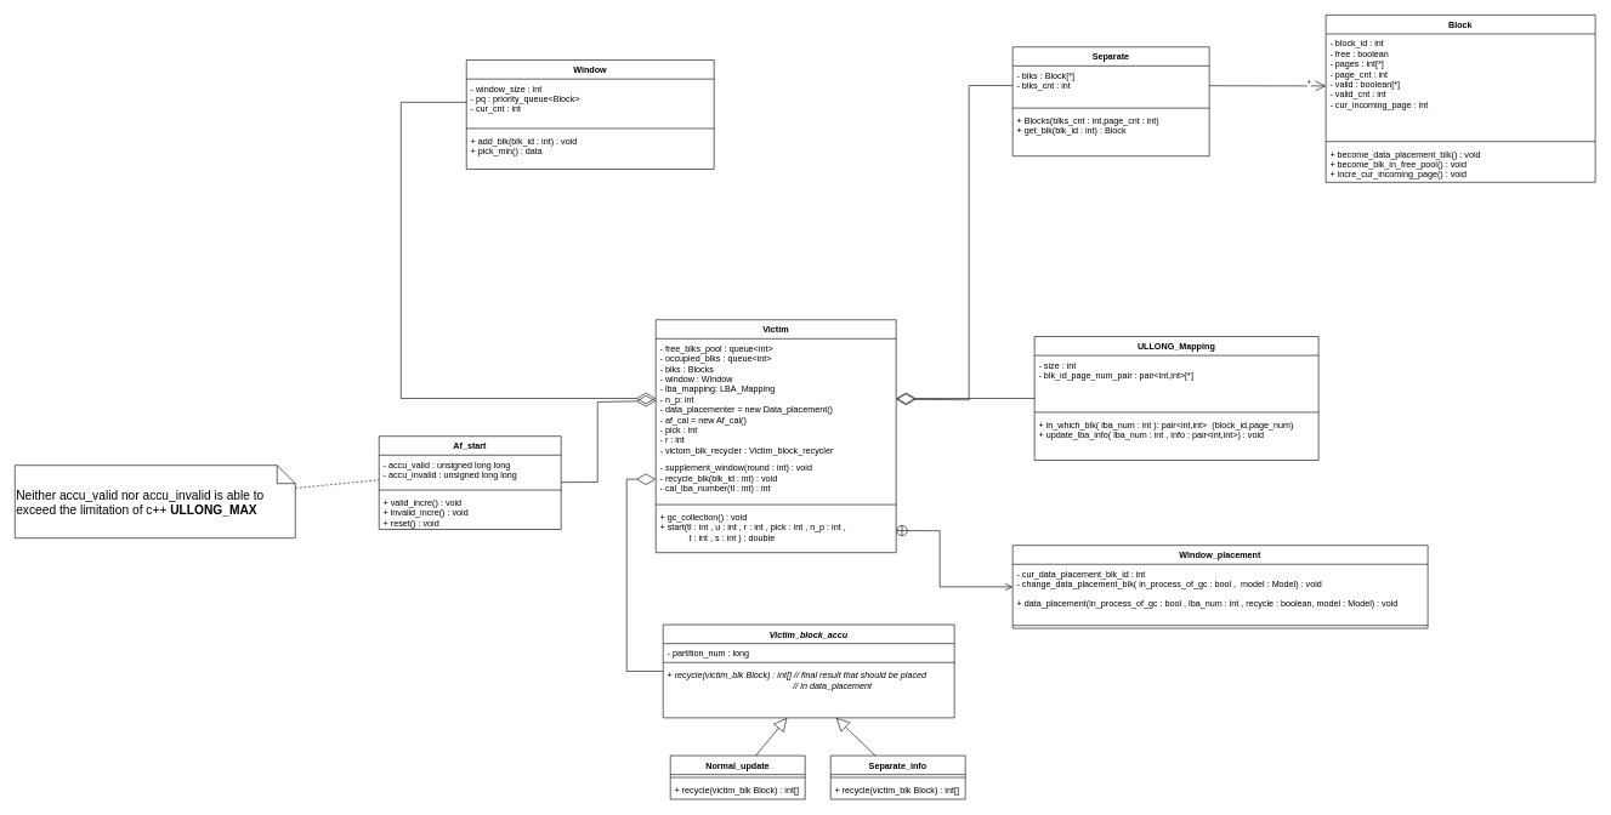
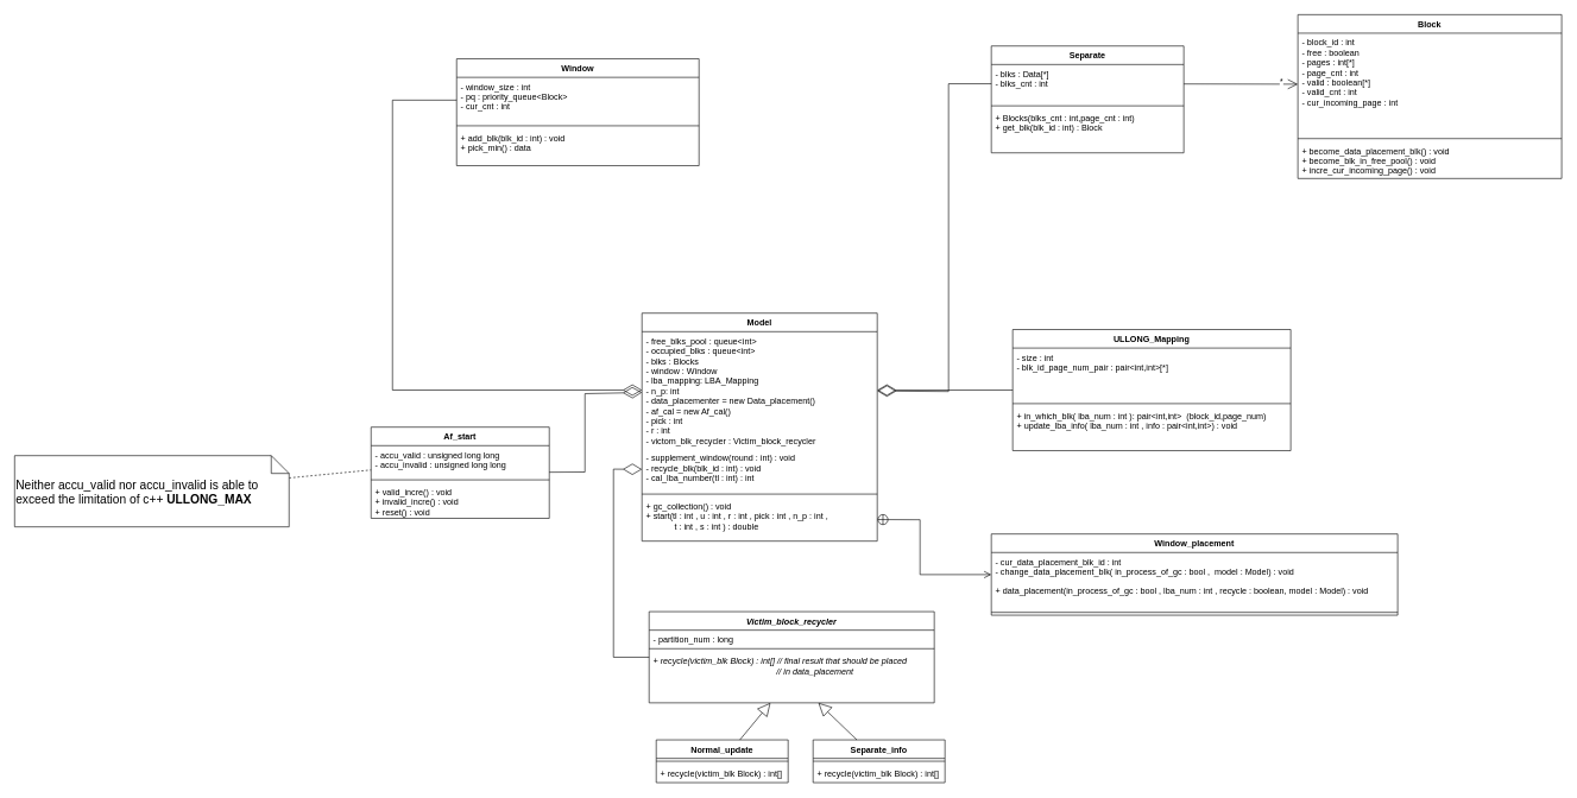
- <mxCell id="8" value="- blks : Block[*]&#10;- blks_cnt : int " style="text;strokeColor=none;fillColor=none;align=left;verticalAlign=top;spacingLeft=4;spacingRight=4;overflow=hidden;rotatable=0;points=[[0,0.5],[1,0.5]];portConstraint=eastwest;" parent="7" vertex="1"><mxGeometry y="26" width="270" height="54" as="geometry" /></mxCell>
+ <mxCell id="8" value="- blks : Data[*]&#10;- blks_cnt : int " style="text;strokeColor=none;fillColor=none;align=left;verticalAlign=top;spacingLeft=4;spacingRight=4;overflow=hidden;rotatable=0;points=[[0,0.5],[1,0.5]];portConstraint=eastwest;" parent="7" vertex="1"><mxGeometry y="26" width="270" height="54" as="geometry" /></mxCell>
- <mxCell id="2" value="Victim" style="swimlane;fontStyle=1;align=center;verticalAlign=top;childLayout=stackLayout;horizontal=1;startSize=26;horizontalStack=0;resizeParent=1;resizeParentMax=0;resizeLast=0;collapsible=1;marginBottom=0;" parent="1" vertex="1"><mxGeometry x="900" y="439" width="330" height="320" as="geometry" /></mxCell>
+ <mxCell id="2" value="Model" style="swimlane;fontStyle=1;align=center;verticalAlign=top;childLayout=stackLayout;horizontal=1;startSize=26;horizontalStack=0;resizeParent=1;resizeParentMax=0;resizeLast=0;collapsible=1;marginBottom=0;" parent="1" vertex="1"><mxGeometry x="900" y="439" width="330" height="320" as="geometry" /></mxCell>
- <mxCell id="40" value="Victim_block_accu" style="swimlane;fontStyle=3;align=center;verticalAlign=top;childLayout=stackLayout;horizontal=1;startSize=26;horizontalStack=0;resizeParent=1;resizeParentMax=0;resizeLast=0;collapsible=1;marginBottom=0;" parent="1" vertex="1"><mxGeometry x="910" y="858" width="400" height="128" as="geometry" /></mxCell>
+ <mxCell id="40" value="Victim_block_recycler" style="swimlane;fontStyle=3;align=center;verticalAlign=top;childLayout=stackLayout;horizontal=1;startSize=26;horizontalStack=0;resizeParent=1;resizeParentMax=0;resizeLast=0;collapsible=1;marginBottom=0;" parent="1" vertex="1"><mxGeometry x="910" y="858" width="400" height="128" as="geometry" /></mxCell>
